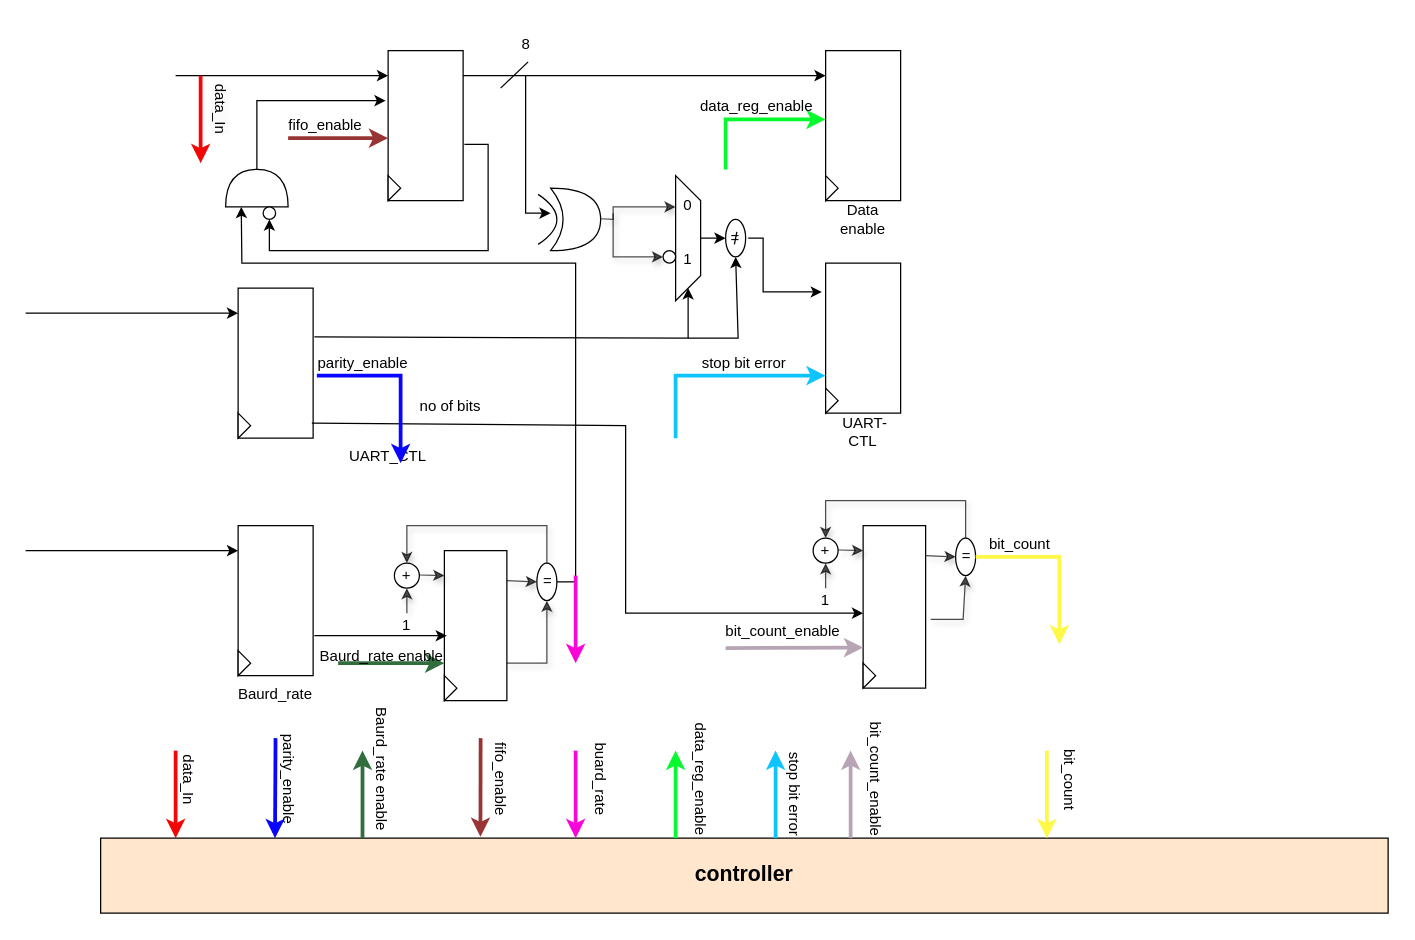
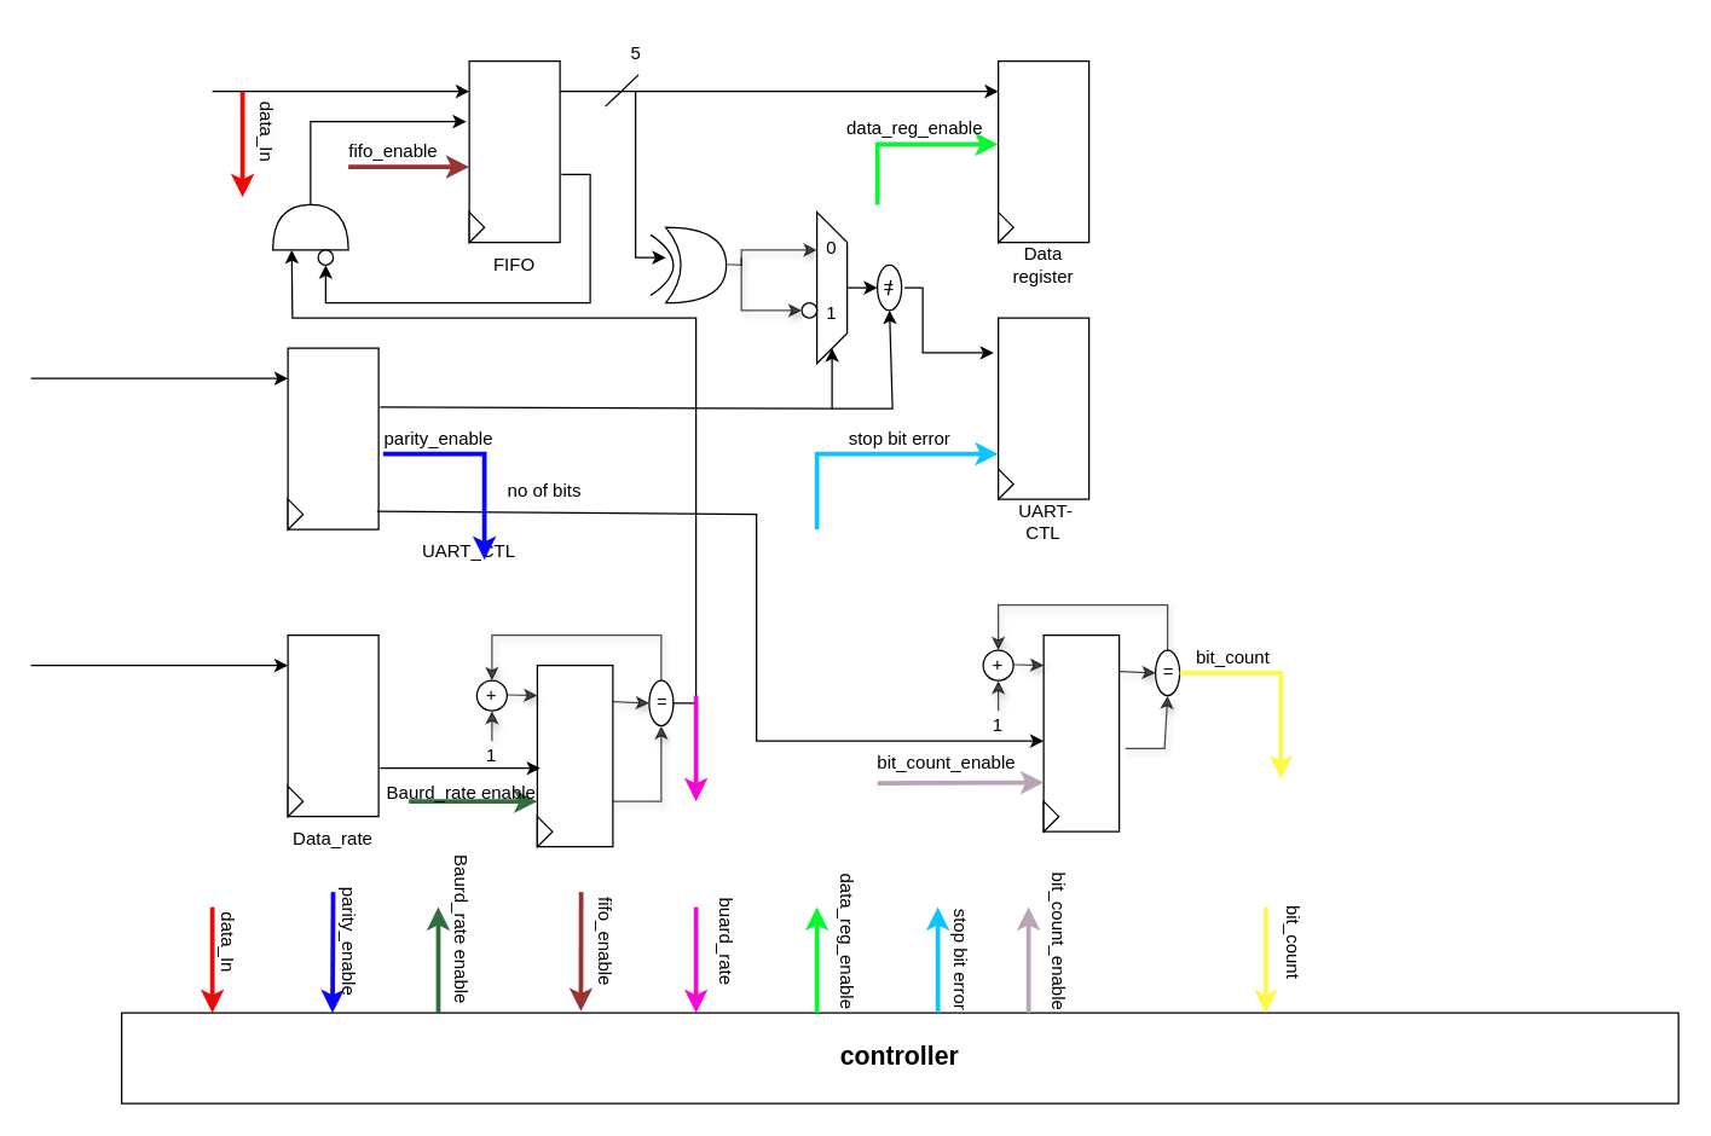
- <mxCell id="30" value="8" style="text;html=1;align=center;verticalAlign=middle;resizable=0;points=[];autosize=1;strokeColor=none;fillColor=none;" parent="1" vertex="1"><mxGeometry x="405" y="20" width="30" height="30" as="geometry" /></mxCell>
+ <mxCell id="30" value="5" style="text;html=1;align=center;verticalAlign=middle;resizable=0;points=[];autosize=1;strokeColor=none;fillColor=none;" parent="1" vertex="1"><mxGeometry x="405" y="20" width="30" height="30" as="geometry" /></mxCell>
+ <mxCell id="9" value="FIFO" style="text;html=1;align=center;verticalAlign=middle;whiteSpace=wrap;rounded=0;container=0;" parent="8" vertex="1"><mxGeometry x="170" y="120" width="60" height="30" as="geometry" /></mxCell>
- <mxCell id="25" value="Data enable" style="text;html=1;align=center;verticalAlign=middle;whiteSpace=wrap;rounded=0;container=0;" parent="21" vertex="1"><mxGeometry x="170" y="120" width="60" height="30" as="geometry" /></mxCell>
+ <mxCell id="25" value="Data register" style="text;html=1;align=center;verticalAlign=middle;whiteSpace=wrap;rounded=0;container=0;" parent="21" vertex="1"><mxGeometry x="170" y="120" width="60" height="30" as="geometry" /></mxCell>
- <mxCell id="7" value="Baurd_rate" style="text;html=1;align=center;verticalAlign=middle;whiteSpace=wrap;rounded=0;" parent="1" vertex="1"><mxGeometry x="190" y="540" width="60" height="30" as="geometry" /></mxCell>
+ <mxCell id="7" value="Data_rate" style="text;html=1;align=center;verticalAlign=middle;whiteSpace=wrap;rounded=0;" parent="1" vertex="1"><mxGeometry x="190" y="540" width="60" height="30" as="geometry" /></mxCell>
- <mxCell id="31" value="&lt;b&gt;&lt;font style=&quot;font-size: 17px;&quot;&gt;controller&lt;/font&gt;&lt;/b&gt;" style="rounded=0;whiteSpace=wrap;html=1;fillColor=#ffe6cc;" parent="1" vertex="1"><mxGeometry x="80" y="670" width="1030" height="60" as="geometry" /></mxCell>
+ <mxCell id="31" value="&lt;b&gt;&lt;font style=&quot;font-size: 17px;&quot;&gt;controller&lt;/font&gt;&lt;/b&gt;" style="rounded=0;whiteSpace=wrap;html=1;" parent="1" vertex="1"><mxGeometry x="80" y="670" width="1030" height="60" as="geometry" /></mxCell>
